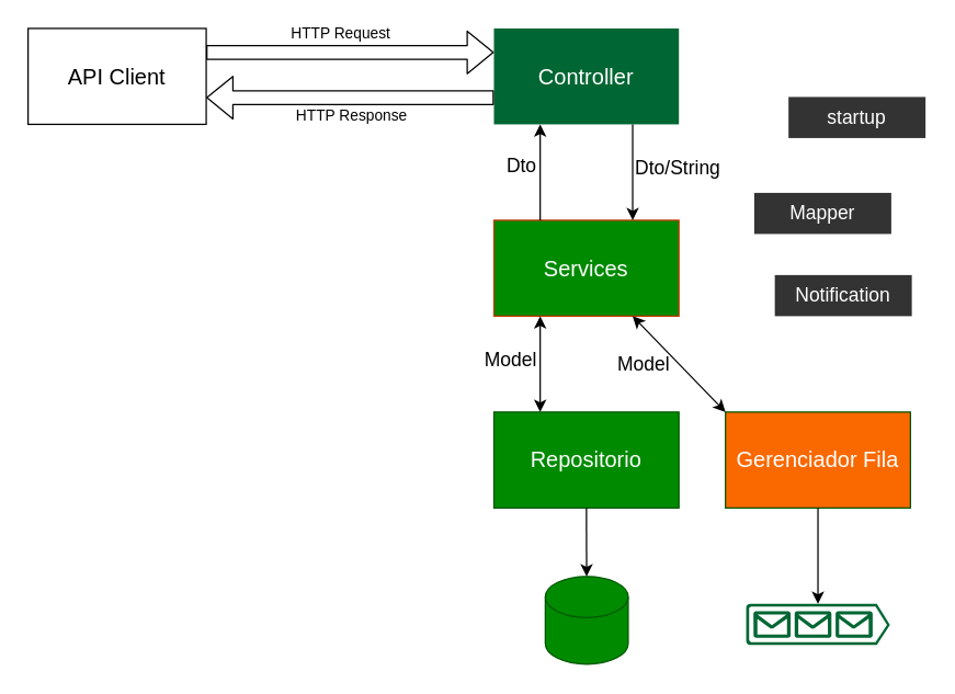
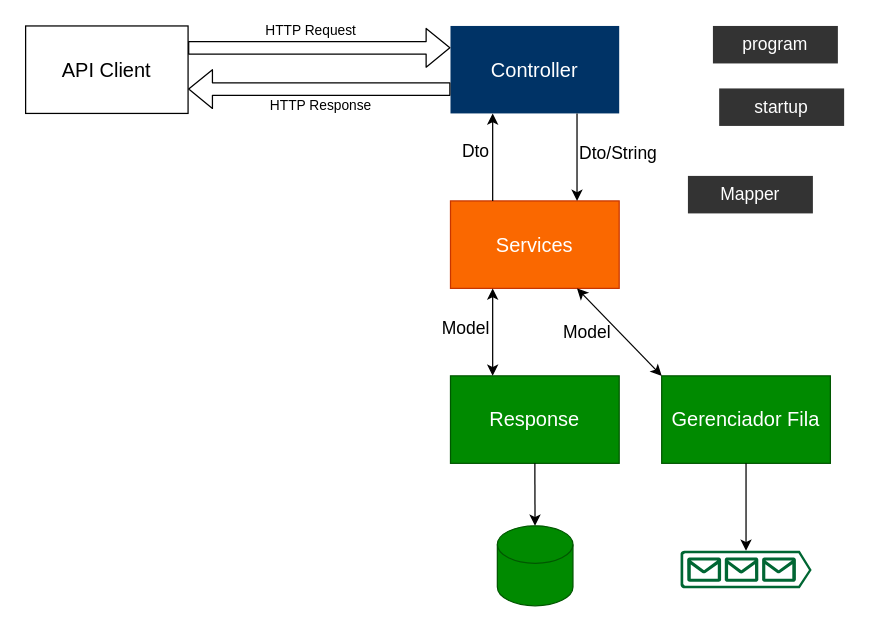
+ <mxCell id="4" value="program" style="rounded=0;whiteSpace=wrap;html=1;strokeColor=none;fillColor=#333333;fontSize=14;fontColor=#FFFFFF;" parent="1" vertex="1"><mxGeometry x="570" y="20" width="100" height="30" as="geometry" /></mxCell>
- <mxCell id="3" value="Controller" style="rounded=0;whiteSpace=wrap;html=1;fillColor=#006633;strokeColor=none;fontSize=16;fontColor=#FFFFFF;" parent="1" vertex="1"><mxGeometry x="360" y="20" width="135" height="70" as="geometry" /></mxCell>
+ <mxCell id="3" value="Controller" style="rounded=0;whiteSpace=wrap;html=1;fillColor=#003366;strokeColor=none;fontSize=16;fontColor=#FFFFFF;" parent="1" vertex="1"><mxGeometry x="360" y="20" width="135" height="70" as="geometry" /></mxCell>
- <mxCell id="6" value="Services" style="rounded=0;whiteSpace=wrap;html=1;strokeColor=#C73500;fontSize=16;fillColor=#008a00;fontColor=#ffffff;" parent="1" vertex="1"><mxGeometry x="360" y="160" width="135" height="70" as="geometry" /></mxCell>
+ <mxCell id="6" value="Services" style="rounded=0;whiteSpace=wrap;html=1;strokeColor=#C73500;fontSize=16;fillColor=#fa6800;fontColor=#ffffff;" parent="1" vertex="1"><mxGeometry x="360" y="160" width="135" height="70" as="geometry" /></mxCell>
- <mxCell id="19" value="Notification" style="rounded=0;whiteSpace=wrap;html=1;strokeColor=none;fillColor=#333333;fontSize=14;fontColor=#FFFFFF;" parent="1" vertex="1"><mxGeometry x="565" y="200" width="100" height="30" as="geometry" /></mxCell>
- <mxCell id="7" value="Repositorio" style="rounded=0;whiteSpace=wrap;html=1;strokeColor=#005700;fontSize=16;fillColor=#008a00;fontColor=#ffffff;" parent="1" vertex="1"><mxGeometry x="360" y="300" width="135" height="70" as="geometry" /></mxCell>
+ <mxCell id="7" value="Response" style="rounded=0;whiteSpace=wrap;html=1;strokeColor=#005700;fontSize=16;fillColor=#008a00;fontColor=#ffffff;" parent="1" vertex="1"><mxGeometry x="360" y="300" width="135" height="70" as="geometry" /></mxCell>
- <mxCell id="8" value="Gerenciador Fila" style="rounded=0;whiteSpace=wrap;html=1;strokeColor=#005700;fontSize=16;fillColor=#fa6800;fontColor=#ffffff;" parent="1" vertex="1"><mxGeometry x="529" y="300" width="135" height="70" as="geometry" /></mxCell>
+ <mxCell id="8" value="Gerenciador Fila" style="rounded=0;whiteSpace=wrap;html=1;strokeColor=#005700;fontSize=16;fillColor=#008a00;fontColor=#ffffff;" parent="1" vertex="1"><mxGeometry x="529" y="300" width="135" height="70" as="geometry" /></mxCell>
